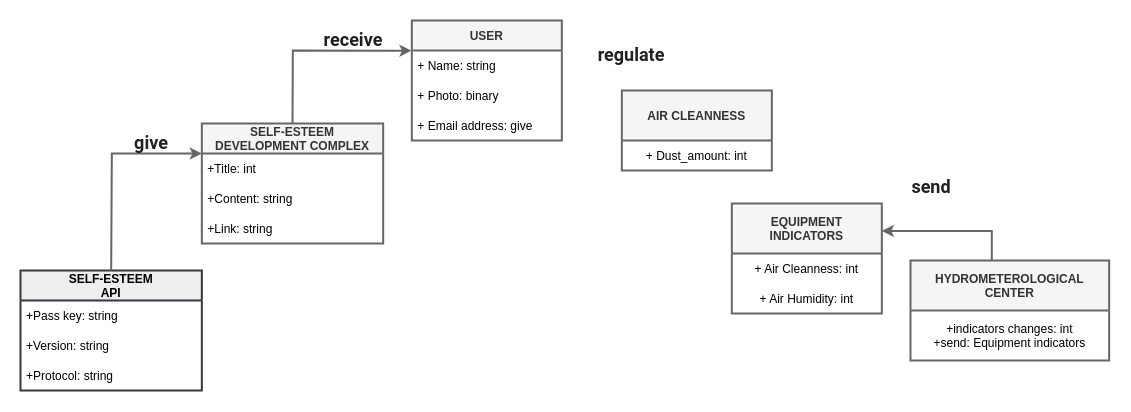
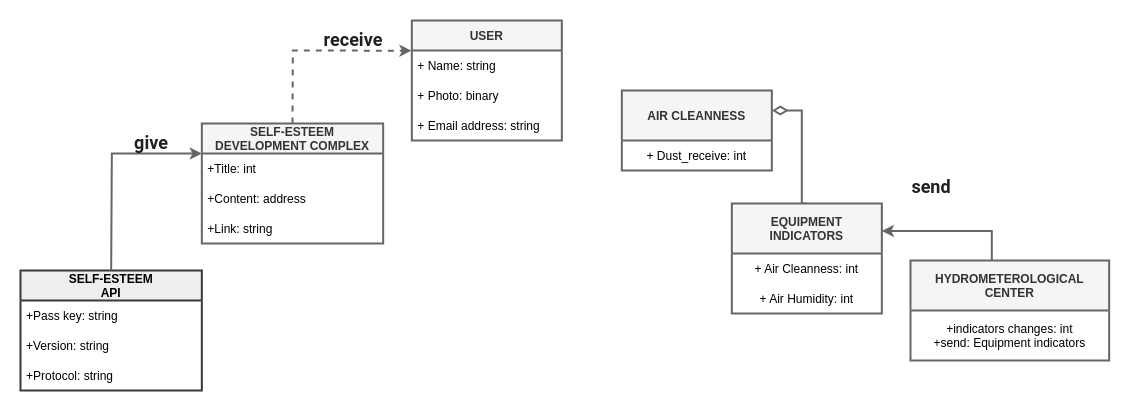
- <mxCell id="21" value="" style="endArrow=classic;html=1;rounded=0;strokeWidth=2;fontSize=17;exitX=0.5;exitY=0;exitDx=0;exitDy=0;entryX=-0.002;entryY=0.007;entryDx=0;entryDy=0;entryPerimeter=0;fillColor=#f5f5f5;strokeColor=#666666;" parent="1" source="13" target="3" edge="1"><mxGeometry width="50" height="50" relative="1" as="geometry"><mxPoint x="271.995" y="220" as="sourcePoint" /><mxPoint x="371.33" y="95" as="targetPoint" /><Array as="points"><mxPoint x="292.33" y="50" /></Array></mxGeometry></mxCell>
+ <mxCell id="21" value="" style="endArrow=classic;html=1;rounded=0;strokeWidth=2;fontSize=17;exitX=0.5;exitY=0;exitDx=0;exitDy=0;entryX=-0.002;entryY=0.007;entryDx=0;entryDy=0;entryPerimeter=0;fillColor=#f5f5f5;strokeColor=#666666;dashed=1;" parent="1" source="13" target="3" edge="1"><mxGeometry width="50" height="50" relative="1" as="geometry"><mxPoint x="271.995" y="220" as="sourcePoint" /><mxPoint x="371.33" y="95" as="targetPoint" /><Array as="points"><mxPoint x="292.33" y="50" /></Array></mxGeometry></mxCell>
- <mxCell id="27" value="&lt;span style=&quot;color: rgba(0, 0, 0, 0.87); font-family: Roboto, RobotoDraft, Helvetica, Arial, sans-serif; font-size: 18px; text-align: left;&quot;&gt;regulate&lt;/span&gt;" style="text;html=1;align=center;verticalAlign=middle;whiteSpace=wrap;rounded=0;strokeWidth=3;fontSize=18;fontStyle=1;fillColor=none;" parent="1" vertex="1"><mxGeometry x="591.33" y="30" width="80" height="49" as="geometry" /></mxCell>
- <mxCell id="5" value="+ Email address: give" style="text;align=left;verticalAlign=middle;spacingLeft=4;spacingRight=4;overflow=hidden;points=[[0,0.5],[1,0.5]];portConstraint=eastwest;rotatable=0;fillColor=none;" parent="2" vertex="1"><mxGeometry y="90" width="150" height="30" as="geometry" /></mxCell>
+ <mxCell id="5" value="+ Email address: string" style="text;align=left;verticalAlign=middle;spacingLeft=4;spacingRight=4;overflow=hidden;points=[[0,0.5],[1,0.5]];portConstraint=eastwest;rotatable=0;fillColor=none;" parent="2" vertex="1"><mxGeometry y="90" width="150" height="30" as="geometry" /></mxCell>
+ <mxCell id="6" style="edgeStyle=orthogonalEdgeStyle;orthogonalLoop=1;jettySize=auto;html=1;entryX=1;entryY=0.25;entryDx=0;entryDy=0;strokeWidth=2;endArrow=diamondThin;endFill=0;exitX=0.5;exitY=0;exitDx=0;exitDy=0;rounded=0;sourcePerimeterSpacing=7;startSize=0;targetPerimeterSpacing=5;endSize=11;fillColor=#f5f5f5;strokeColor=#666666;" parent="1" source="7" target="23" edge="1"><mxGeometry relative="1" as="geometry"><Array as="points"><mxPoint x="801.33" y="203" /><mxPoint x="801.33" y="110" /></Array></mxGeometry></mxCell>
- <mxCell id="24" value="+ Dust_amount: int" style="text;align=center;verticalAlign=middle;spacingLeft=4;spacingRight=4;overflow=hidden;points=[[0,0.5],[1,0.5]];portConstraint=eastwest;rotatable=0;rounded=0;fillColor=none;" parent="23" vertex="1"><mxGeometry y="50" width="150" height="30" as="geometry" /></mxCell>
+ <mxCell id="24" value="+ Dust_receive: int" style="text;align=center;verticalAlign=middle;spacingLeft=4;spacingRight=4;overflow=hidden;points=[[0,0.5],[1,0.5]];portConstraint=eastwest;rotatable=0;rounded=0;fillColor=none;" parent="23" vertex="1"><mxGeometry y="50" width="150" height="30" as="geometry" /></mxCell>
- <mxCell id="15" value="+Content: string" style="text;align=left;verticalAlign=middle;spacingLeft=4;spacingRight=4;overflow=hidden;points=[[0,0.5],[1,0.5]];portConstraint=eastwest;rotatable=0;fillColor=none;" parent="13" vertex="1"><mxGeometry y="60" width="181.33" height="30" as="geometry" /></mxCell>
+ <mxCell id="15" value="+Content: address" style="text;align=left;verticalAlign=middle;spacingLeft=4;spacingRight=4;overflow=hidden;points=[[0,0.5],[1,0.5]];portConstraint=eastwest;rotatable=0;fillColor=none;" parent="13" vertex="1"><mxGeometry y="60" width="181.33" height="30" as="geometry" /></mxCell>
